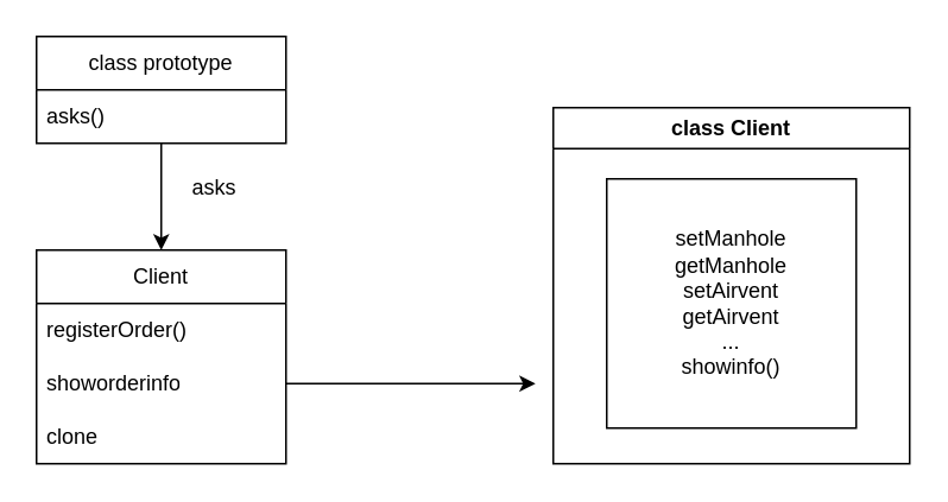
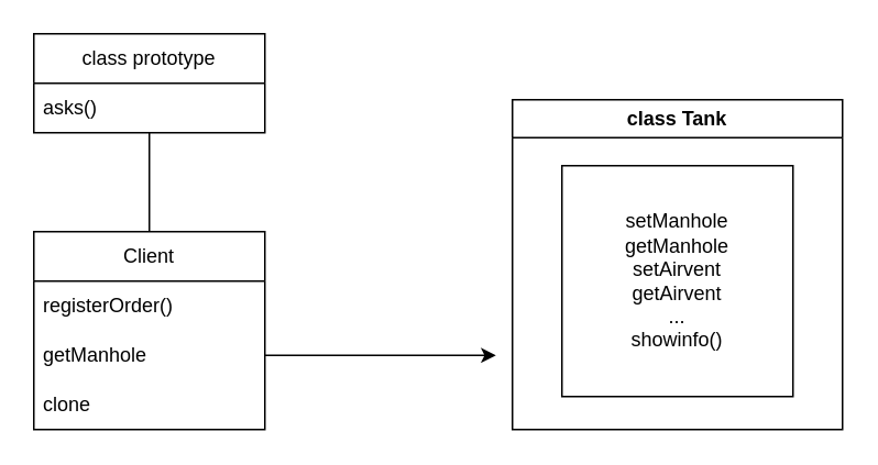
- <mxCell id="2" value="class Client" style="swimlane;whiteSpace=wrap;html=1;startSize=23;" vertex="1" parent="1"><mxGeometry x="310" y="60" width="200" height="200" as="geometry" /></mxCell>
+ <mxCell id="2" value="class Tank" style="swimlane;whiteSpace=wrap;html=1;startSize=23;" vertex="1" parent="1"><mxGeometry x="310" y="60" width="200" height="200" as="geometry" /></mxCell>
- <mxCell id="11" value="asks" style="text;html=1;strokeColor=none;fillColor=none;align=center;verticalAlign=middle;whiteSpace=wrap;rounded=0;" vertex="1" parent="1"><mxGeometry x="90" y="90" width="60" height="30" as="geometry" /></mxCell>
- <mxCell id="8" style="edgeStyle=orthogonalEdgeStyle;rounded=0;orthogonalLoop=1;jettySize=auto;html=1;entryX=0.5;entryY=0;entryDx=0;entryDy=0;" edge="1" parent="1" source="9" target="4"><mxGeometry relative="1" as="geometry" /></mxCell>
+ <mxCell id="8" style="edgeStyle=orthogonalEdgeStyle;rounded=0;orthogonalLoop=1;jettySize=auto;html=1;entryX=0.5;entryY=0;entryDx=0;entryDy=0;endArrow=none;" edge="1" parent="1" source="9" target="4"><mxGeometry relative="1" as="geometry" /></mxCell>
- <mxCell id="6" value="showorderinfo" style="text;strokeColor=none;fillColor=none;align=left;verticalAlign=middle;spacingLeft=4;spacingRight=4;overflow=hidden;points=[[0,0.5],[1,0.5]];portConstraint=eastwest;rotatable=0;whiteSpace=wrap;html=1;" vertex="1" parent="4"><mxGeometry y="60" width="140" height="30" as="geometry" /></mxCell>
+ <mxCell id="6" value="getManhole" style="text;strokeColor=none;fillColor=none;align=left;verticalAlign=middle;spacingLeft=4;spacingRight=4;overflow=hidden;points=[[0,0.5],[1,0.5]];portConstraint=eastwest;rotatable=0;whiteSpace=wrap;html=1;" vertex="1" parent="4"><mxGeometry y="60" width="140" height="30" as="geometry" /></mxCell>
